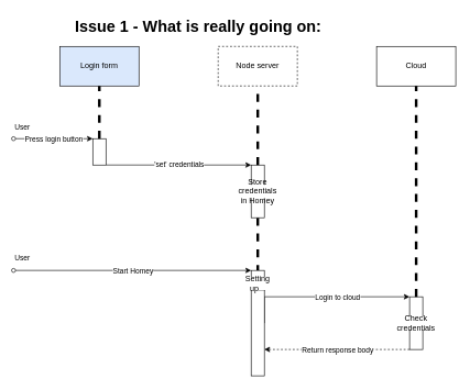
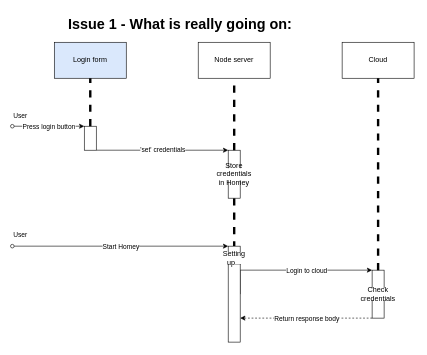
- <mxCell id="3" value="Node server" style="rounded=0;whiteSpace=wrap;html=1;dashed=1;" vertex="1" parent="1"><mxGeometry x="330" y="70" width="120" height="60" as="geometry" /></mxCell>
+ <mxCell id="3" value="Node server" style="rounded=0;whiteSpace=wrap;html=1;" vertex="1" parent="1"><mxGeometry x="330" y="70" width="120" height="60" as="geometry" /></mxCell>
